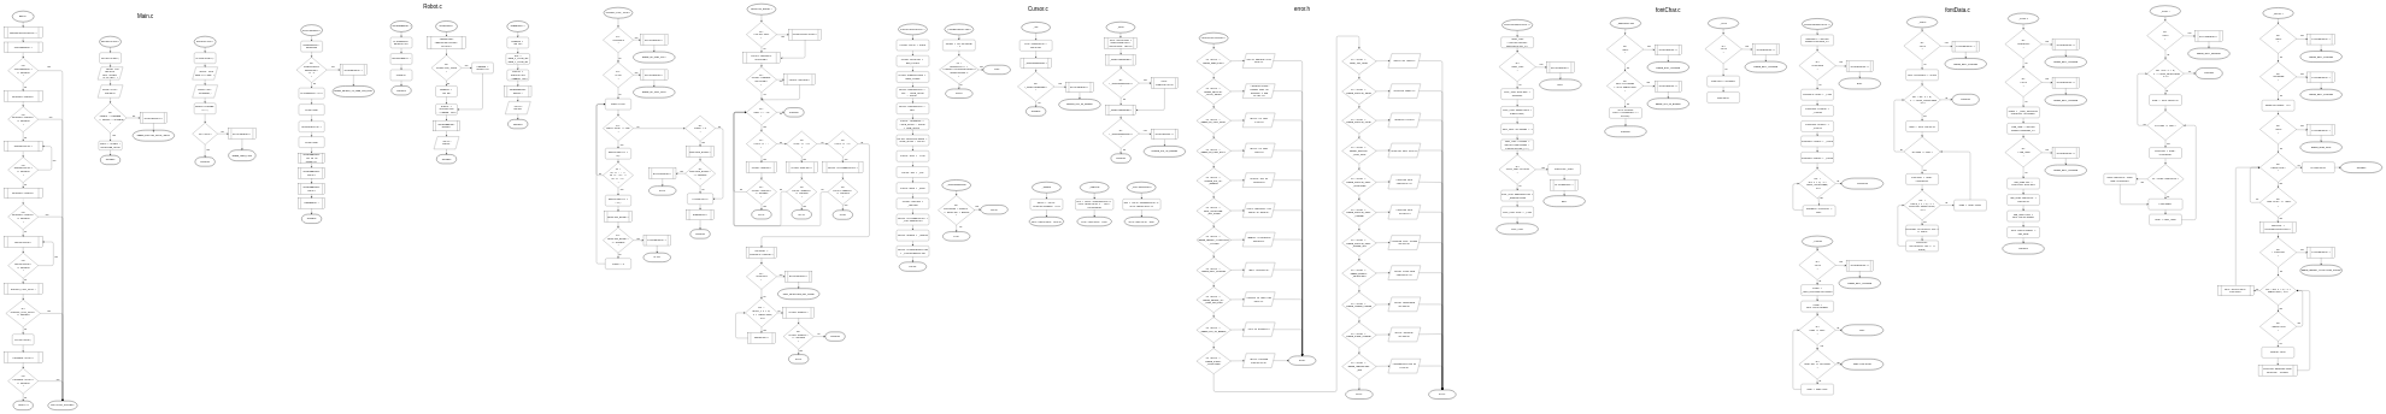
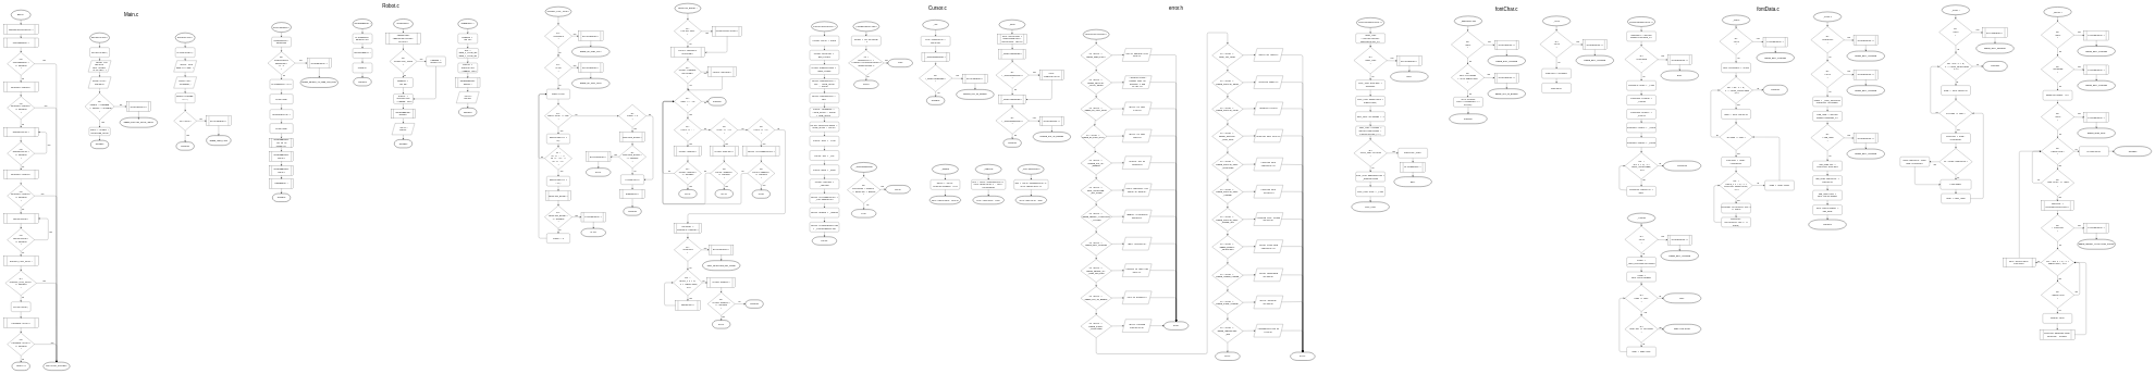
- <mxCell id="383" value="&lt;div style=&quot;font-family: Menlo, Monaco, &amp;quot;Courier New&amp;quot;, monospace; font-weight: normal; font-size: 12px; line-height: 18px;&quot;&gt;&lt;span style=&quot;font-size: 12px;&quot;&gt;&lt;/span&gt;&lt;div style=&quot;line-height: 18px; font-size: 12px;&quot;&gt;&lt;span style=&quot;font-size: 12px;&quot;&gt;if&lt;/span&gt;&lt;span style=&quot;font-size: 12px;&quot;&gt; (error =&amp;nbsp;&lt;/span&gt;&lt;/div&gt;&lt;div style=&quot;line-height: 18px; font-size: 12px;&quot;&gt;&lt;span style=&quot;&quot;&gt;ERROR_NO_FONT_DATA&lt;/span&gt;&lt;span style=&quot;&quot;&gt;)&lt;/span&gt;&lt;/div&gt;&lt;/div&gt;" style="rhombus;whiteSpace=wrap;html=1;labelBackgroundColor=none;flipH=1;flipV=1;shadow=0;labelBorderColor=none;fillColor=none;fontSize=12;direction=west;fontColor=default;" vertex="1" parent="1"><mxGeometry x="6620" y="764.5" width="190" height="141" as="geometry" /></mxCell>
+ <mxCell id="383" value="&lt;div style=&quot;font-family: Menlo, Monaco, &amp;quot;Courier New&amp;quot;, monospace; font-weight: normal; font-size: 12px; line-height: 18px;&quot;&gt;&lt;span style=&quot;font-size: 12px;&quot;&gt;&lt;/span&gt;&lt;div style=&quot;line-height: 18px; font-size: 12px;&quot;&gt;&lt;span style=&quot;font-size: 12px;&quot;&gt;if&lt;/span&gt;&lt;span style=&quot;font-size: 12px;&quot;&gt; (error =&amp;nbsp;&lt;/span&gt;&lt;/div&gt;&lt;div style=&quot;line-height: 18px; font-size: 12px;&quot;&gt;&lt;span style=&quot;&quot;&gt;ERROR_NO_FONT_DATA&lt;/span&gt;&lt;span style=&quot;&quot;&gt;)&lt;/span&gt;&lt;/div&gt;&lt;/div&gt;" style="rhombus;whiteSpace=wrap;html=1;labelBackgroundColor=none;flipH=1;flipV=1;shadow=0;labelBorderColor=none;fillColor=none;fontSize=12;direction=west;fontColor=default;" vertex="1" parent="1"><mxGeometry x="6620" y="764.5" width="160" height="141" as="geometry" /></mxCell>
- <mxCell id="562" value="&lt;div style=&quot;font-family: Menlo, Monaco, &amp;quot;Courier New&amp;quot;, monospace; font-weight: normal; font-size: 12px; line-height: 18px;&quot;&gt;&lt;div style=&quot;line-height: 18px; font-size: 12px;&quot;&gt;&lt;div style=&quot;line-height: 18px; font-size: 12px;&quot;&gt;&lt;div style=&quot;line-height: 18px;&quot;&gt;&lt;div style=&quot;line-height: 18px;&quot;&gt;&lt;div style=&quot;line-height: 18px;&quot;&gt;&lt;div style=&quot;line-height: 18px;&quot;&gt;&lt;div style=&quot;line-height: 18px;&quot;&gt;&lt;div style=&quot;line-height: 18px;&quot;&gt;&lt;div style=&quot;line-height: 18px;&quot;&gt;&lt;div style=&quot;line-height: 18px;&quot;&gt;&lt;span style=&quot;&quot;&gt;fontData&lt;/span&gt;-&amp;gt;&lt;span style=&quot;&quot;&gt;table&lt;/span&gt;[&lt;span style=&quot;&quot;&gt;i&lt;/span&gt;] &lt;span style=&quot;&quot;&gt;=&lt;/span&gt; &lt;span style=&quot;&quot;&gt;NULL&lt;/span&gt;&lt;/div&gt;&lt;/div&gt;&lt;/div&gt;&lt;/div&gt;&lt;/div&gt;&lt;/div&gt;&lt;/div&gt;&lt;/div&gt;&lt;/div&gt;&lt;/div&gt;&lt;/div&gt;" style="rounded=1;whiteSpace=wrap;html=1;labelBackgroundColor=none;flipH=1;flipV=1;shadow=0;labelBorderColor=none;fillColor=none;fontSize=12;fontColor=default;" vertex="1" parent="1"><mxGeometry x="9975" y="1136.5" width="180" height="60" as="geometry" /></mxCell>
+ <mxCell id="562" value="&lt;div style=&quot;font-family: Menlo, Monaco, &amp;quot;Courier New&amp;quot;, monospace; font-weight: normal; font-size: 12px; line-height: 18px;&quot;&gt;&lt;div style=&quot;line-height: 18px; font-size: 12px;&quot;&gt;&lt;div style=&quot;line-height: 18px; font-size: 12px;&quot;&gt;&lt;div style=&quot;line-height: 18px;&quot;&gt;&lt;div style=&quot;line-height: 18px;&quot;&gt;&lt;div style=&quot;line-height: 18px;&quot;&gt;&lt;div style=&quot;line-height: 18px;&quot;&gt;&lt;div style=&quot;line-height: 18px;&quot;&gt;&lt;div style=&quot;line-height: 18px;&quot;&gt;&lt;div style=&quot;line-height: 18px;&quot;&gt;&lt;div style=&quot;line-height: 18px;&quot;&gt;&lt;span style=&quot;&quot;&gt;fontData&lt;/span&gt;-&amp;gt;&lt;span style=&quot;&quot;&gt;table&lt;/span&gt;[&lt;span style=&quot;&quot;&gt;i&lt;/span&gt;] &lt;span style=&quot;&quot;&gt;=&lt;/span&gt; &lt;span style=&quot;&quot;&gt;NULL&lt;/span&gt;&lt;/div&gt;&lt;/div&gt;&lt;/div&gt;&lt;/div&gt;&lt;/div&gt;&lt;/div&gt;&lt;/div&gt;&lt;/div&gt;&lt;/div&gt;&lt;/div&gt;&lt;/div&gt;" style="rounded=1;whiteSpace=wrap;html=1;labelBackgroundColor=none;flipH=1;flipV=1;shadow=0;labelBorderColor=none;fillColor=none;fontSize=12;fontColor=default;" vertex="1" parent="1"><mxGeometry x="9965" y="1141.5" width="180" height="60" as="geometry" /></mxCell>
